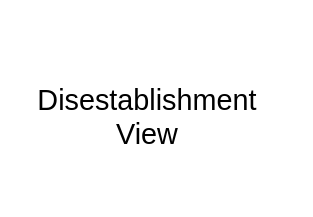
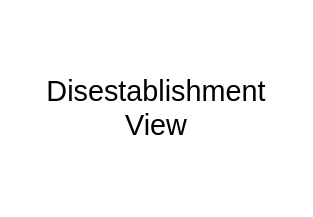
- <mxCell id="3" value="Disestablishment View" style="text;html=1;strokeColor=none;fillColor=none;align=center;verticalAlign=middle;whiteSpace=wrap;rounded=0;fontSize=48;opacity=30;" vertex="1" parent="2"><mxGeometry x="5" y="35" width="480" height="320" as="geometry" /></mxCell>
+ <mxCell id="3" value="Disestablishment View" style="text;html=1;strokeColor=none;fillColor=none;align=center;verticalAlign=middle;whiteSpace=wrap;rounded=0;fontSize=48;opacity=30;" vertex="1" parent="2"><mxGeometry x="20" y="20" width="480" height="320" as="geometry" /></mxCell>
